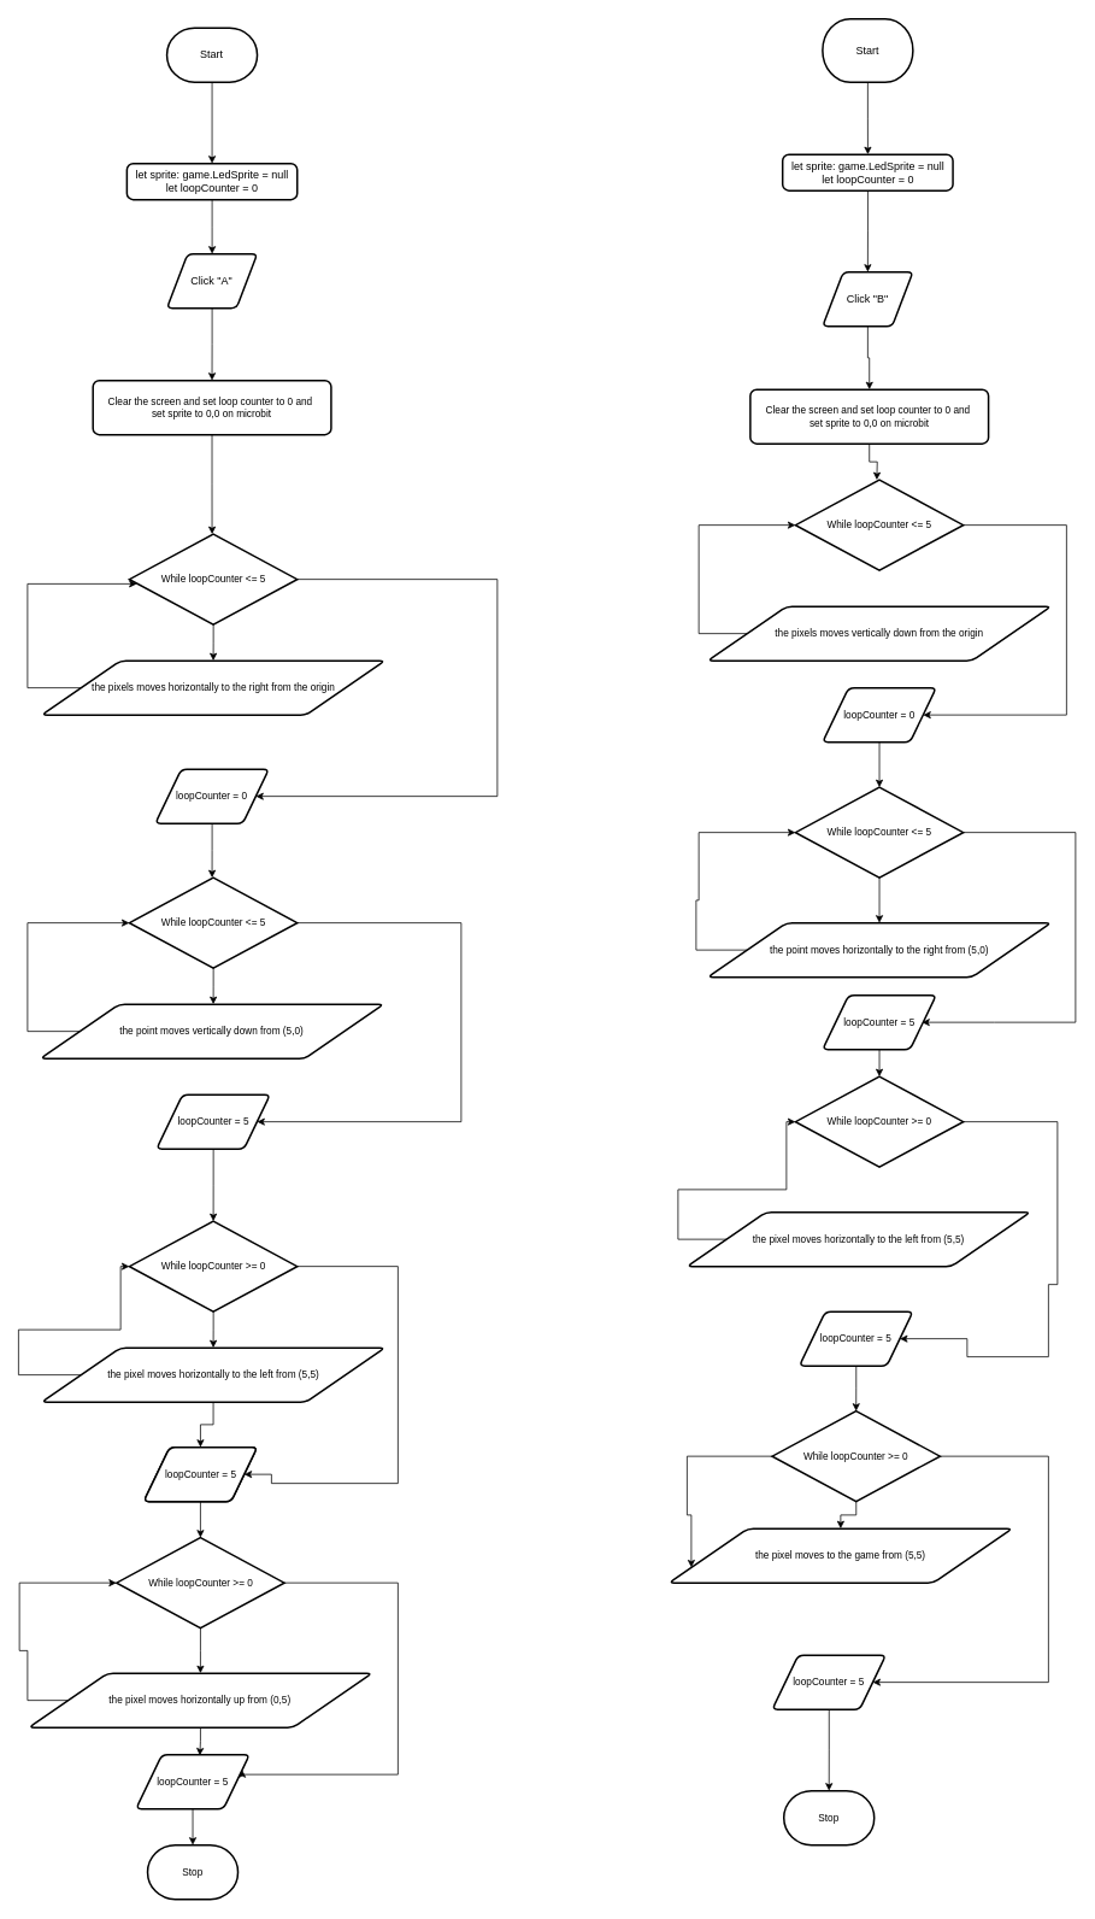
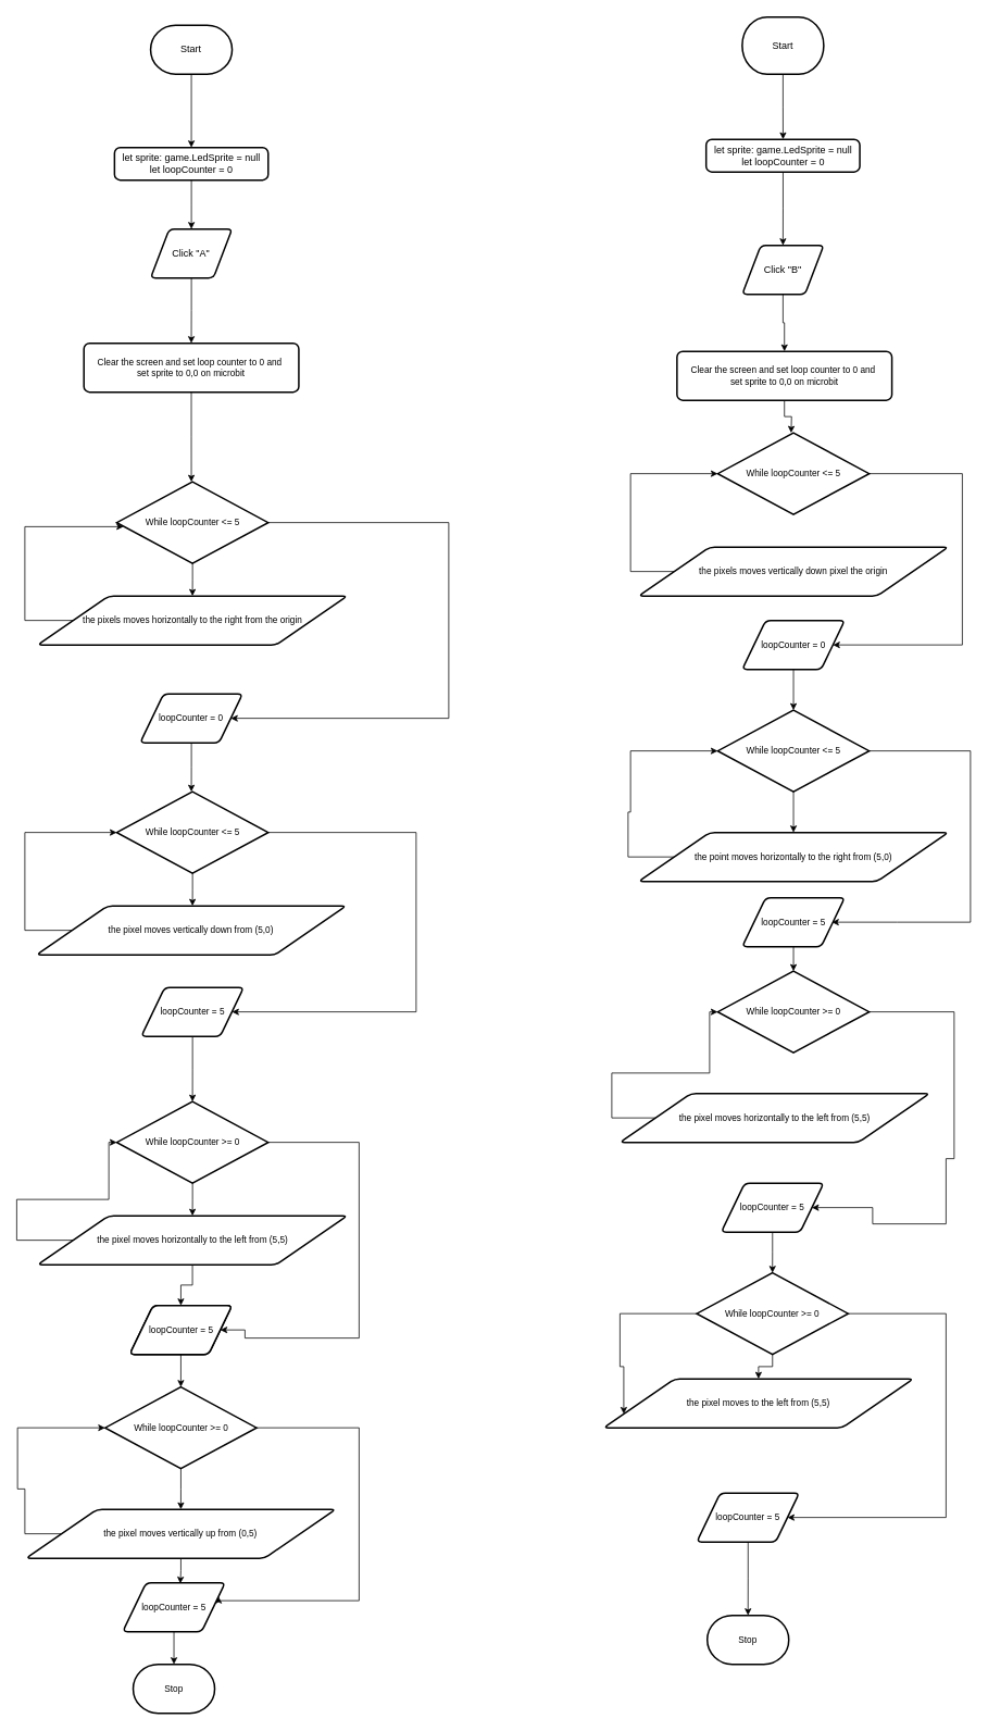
- <mxCell id="52" value="the pixels moves vertically down from the origin" style="shape=parallelogram;html=1;strokeWidth=2;perimeter=parallelogramPerimeter;whiteSpace=wrap;rounded=1;arcSize=12;size=0.23;fontFamily=Helvetica;fontSize=11;fontColor=default;" vertex="1" parent="1"><mxGeometry x="782.87" y="670" width="380" height="60" as="geometry" /></mxCell>
+ <mxCell id="52" value="the pixels moves vertically down pixel the origin" style="shape=parallelogram;html=1;strokeWidth=2;perimeter=parallelogramPerimeter;whiteSpace=wrap;rounded=1;arcSize=12;size=0.23;fontFamily=Helvetica;fontSize=11;fontColor=default;" vertex="1" parent="1"><mxGeometry x="782.87" y="670" width="380" height="60" as="geometry" /></mxCell>
- <mxCell id="21" value="the point moves vertically down from (5,0)" style="shape=parallelogram;html=1;strokeWidth=2;perimeter=parallelogramPerimeter;whiteSpace=wrap;rounded=1;arcSize=12;size=0.23;fontFamily=Helvetica;fontSize=11;fontColor=default;" vertex="1" parent="1"><mxGeometry x="44.25" y="1110" width="380" height="60" as="geometry" /></mxCell>
+ <mxCell id="21" value="the pixel moves vertically down from (5,0)" style="shape=parallelogram;html=1;strokeWidth=2;perimeter=parallelogramPerimeter;whiteSpace=wrap;rounded=1;arcSize=12;size=0.23;fontFamily=Helvetica;fontSize=11;fontColor=default;" vertex="1" parent="1"><mxGeometry x="44.25" y="1110" width="380" height="60" as="geometry" /></mxCell>
- <mxCell id="73" value="the pixel moves to the game from (5,5)" style="shape=parallelogram;html=1;strokeWidth=2;perimeter=parallelogramPerimeter;whiteSpace=wrap;rounded=1;arcSize=12;size=0.23;fontFamily=Helvetica;fontSize=11;fontColor=default;" vertex="1" parent="1"><mxGeometry x="740" y="1690" width="380" height="60" as="geometry" /></mxCell>
+ <mxCell id="73" value="the pixel moves to the left from (5,5)" style="shape=parallelogram;html=1;strokeWidth=2;perimeter=parallelogramPerimeter;whiteSpace=wrap;rounded=1;arcSize=12;size=0.23;fontFamily=Helvetica;fontSize=11;fontColor=default;" vertex="1" parent="1"><mxGeometry x="740" y="1690" width="380" height="60" as="geometry" /></mxCell>
- <mxCell id="37" value="the pixel moves horizontally up from (0,5)" style="shape=parallelogram;html=1;strokeWidth=2;perimeter=parallelogramPerimeter;whiteSpace=wrap;rounded=1;arcSize=12;size=0.23;fontFamily=Helvetica;fontSize=11;fontColor=default;" vertex="1" parent="1"><mxGeometry x="31.38" y="1850" width="380" height="60" as="geometry" /></mxCell>
+ <mxCell id="37" value="the pixel moves vertically up from (0,5)" style="shape=parallelogram;html=1;strokeWidth=2;perimeter=parallelogramPerimeter;whiteSpace=wrap;rounded=1;arcSize=12;size=0.23;fontFamily=Helvetica;fontSize=11;fontColor=default;" vertex="1" parent="1"><mxGeometry x="31.38" y="1850" width="380" height="60" as="geometry" /></mxCell>
